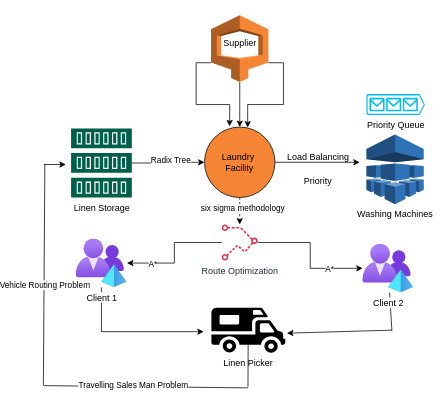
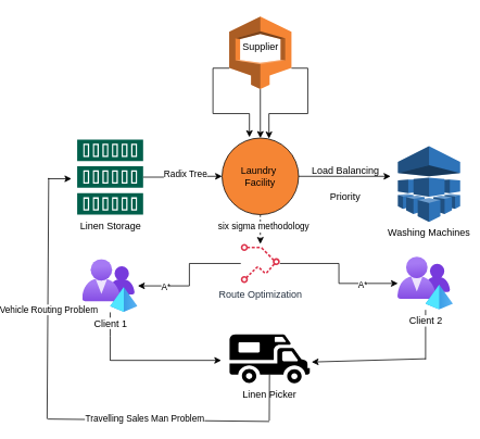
- <mxCell id="19" value="Priority Queue" style="verticalLabelPosition=bottom;html=1;verticalAlign=top;align=center;strokeColor=none;fillColor=#00BEF2;shape=mxgraph.azure.queue_generic;pointerEvents=1;" vertex="1" parent="1"><mxGeometry x="451" y="125" width="78" height="28" as="geometry" /></mxCell>
- <mxCell id="23" value="Client 2" style="image;aspect=fixed;html=1;points=[];align=center;fontSize=12;image=img/lib/azure2/azure_stack/Multi_Tenancy.svg;" vertex="1" parent="1"><mxGeometry x="446" y="325" width="68" height="65" as="geometry" /></mxCell>
+ <mxCell id="23" value="Client 2" style="image;aspect=fixed;html=1;points=[];align=center;fontSize=12;image=img/lib/azure2/azure_stack/Multi_Tenancy.svg;" vertex="1" parent="1"><mxGeometry x="451" y="315" width="68" height="65" as="geometry" /></mxCell>
